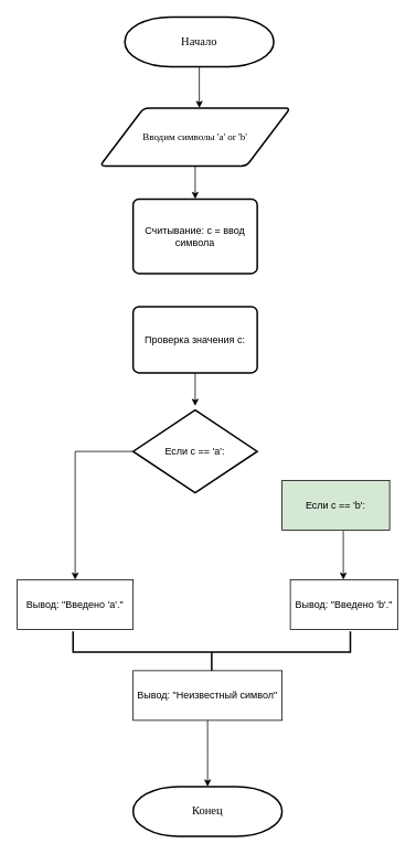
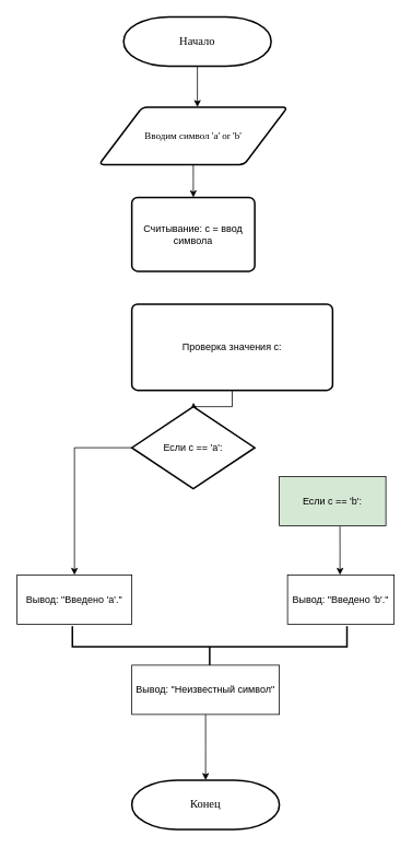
- <mxCell id="5" value="Вводим символы 'a' or 'b'" style="shape=parallelogram;html=1;strokeWidth=2;perimeter=parallelogramPerimeter;whiteSpace=wrap;rounded=1;arcSize=12;size=0.23;fontFamily=Times New Roman;" parent="1" vertex="1"><mxGeometry x="120" y="130" width="230" height="70" as="geometry" /></mxCell>
+ <mxCell id="5" value="Вводим символ 'a' or 'b'" style="shape=parallelogram;html=1;strokeWidth=2;perimeter=parallelogramPerimeter;whiteSpace=wrap;rounded=1;arcSize=12;size=0.23;fontFamily=Times New Roman;" parent="1" vertex="1"><mxGeometry x="120" y="130" width="230" height="70" as="geometry" /></mxCell>
- <mxCell id="8" value="Проверка значения c:" style="rounded=1;whiteSpace=wrap;html=1;absoluteArcSize=1;arcSize=14;strokeWidth=2;" parent="1" vertex="1"><mxGeometry x="160" y="370" width="150" height="80" as="geometry" /></mxCell>
+ <mxCell id="8" value="Проверка значения c:" style="rounded=1;whiteSpace=wrap;html=1;absoluteArcSize=1;arcSize=14;strokeWidth=2;" parent="1" vertex="1"><mxGeometry x="160" y="370" width="245" height="105" as="geometry" /></mxCell>
